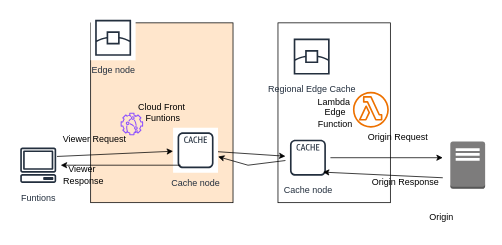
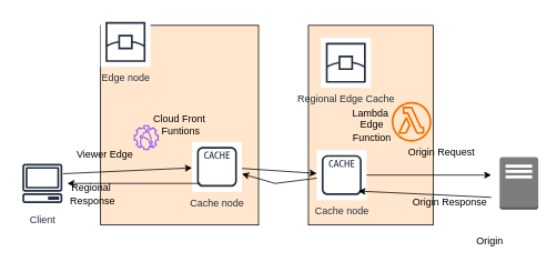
- <mxCell id="7" value="Lambda&lt;div&gt;&amp;nbsp;Edge&lt;div&gt;&amp;nbsp;Function&lt;/div&gt;&lt;/div&gt;" style="rounded=0;whiteSpace=wrap;html=1;" vertex="1" parent="1"><mxGeometry x="370" y="30" width="150" height="240" as="geometry" /></mxCell>
+ <mxCell id="7" value="Lambda&lt;div&gt;&amp;nbsp;Edge&lt;div&gt;&amp;nbsp;Function&lt;/div&gt;&lt;/div&gt;" style="rounded=0;whiteSpace=wrap;html=1;fillColor=#ffe6cc;" vertex="1" parent="1"><mxGeometry x="370" y="30" width="150" height="240" as="geometry" /></mxCell>
- <mxCell id="14" value="Viewer Request" style="text;html=1;align=center;verticalAlign=middle;resizable=0;points=[];autosize=1;strokeColor=none;fillColor=none;" vertex="1" parent="1"><mxGeometry x="70" y="170" width="110" height="30" as="geometry" /></mxCell>
+ <mxCell id="14" value="Viewer Edge" style="text;html=1;align=center;verticalAlign=middle;resizable=0;points=[];autosize=1;strokeColor=none;fillColor=none;" vertex="1" parent="1"><mxGeometry x="70" y="170" width="110" height="30" as="geometry" /></mxCell>
- <mxCell id="16" value="Viewer&amp;nbsp;&lt;div&gt;Response&lt;/div&gt;" style="text;html=1;align=center;verticalAlign=middle;resizable=0;points=[];autosize=1;strokeColor=none;fillColor=none;" vertex="1" parent="1"><mxGeometry x="70" y="213" width="80" height="40" as="geometry" /></mxCell>
+ <mxCell id="16" value="Regional&amp;nbsp;&lt;div&gt;Response&lt;/div&gt;" style="text;html=1;align=center;verticalAlign=middle;resizable=0;points=[];autosize=1;strokeColor=none;fillColor=none;" vertex="1" parent="1"><mxGeometry x="70" y="213" width="80" height="40" as="geometry" /></mxCell>
- <mxCell id="4" value="Funtions" style="sketch=0;outlineConnect=0;fontColor=#232F3E;gradientColor=none;strokeColor=#232F3E;fillColor=#ffffff;dashed=0;verticalLabelPosition=bottom;verticalAlign=top;align=center;html=1;fontSize=12;fontStyle=0;aspect=fixed;shape=mxgraph.aws4.resourceIcon;resIcon=mxgraph.aws4.client;" vertex="1" parent="1"><mxGeometry x="20" y="190" width="60" height="60" as="geometry" /></mxCell>
+ <mxCell id="4" value="Client" style="sketch=0;outlineConnect=0;fontColor=#232F3E;gradientColor=none;strokeColor=#232F3E;fillColor=#ffffff;dashed=0;verticalLabelPosition=bottom;verticalAlign=top;align=center;html=1;fontSize=12;fontStyle=0;aspect=fixed;shape=mxgraph.aws4.resourceIcon;resIcon=mxgraph.aws4.client;" vertex="1" parent="1"><mxGeometry x="20" y="190" width="60" height="60" as="geometry" /></mxCell>
